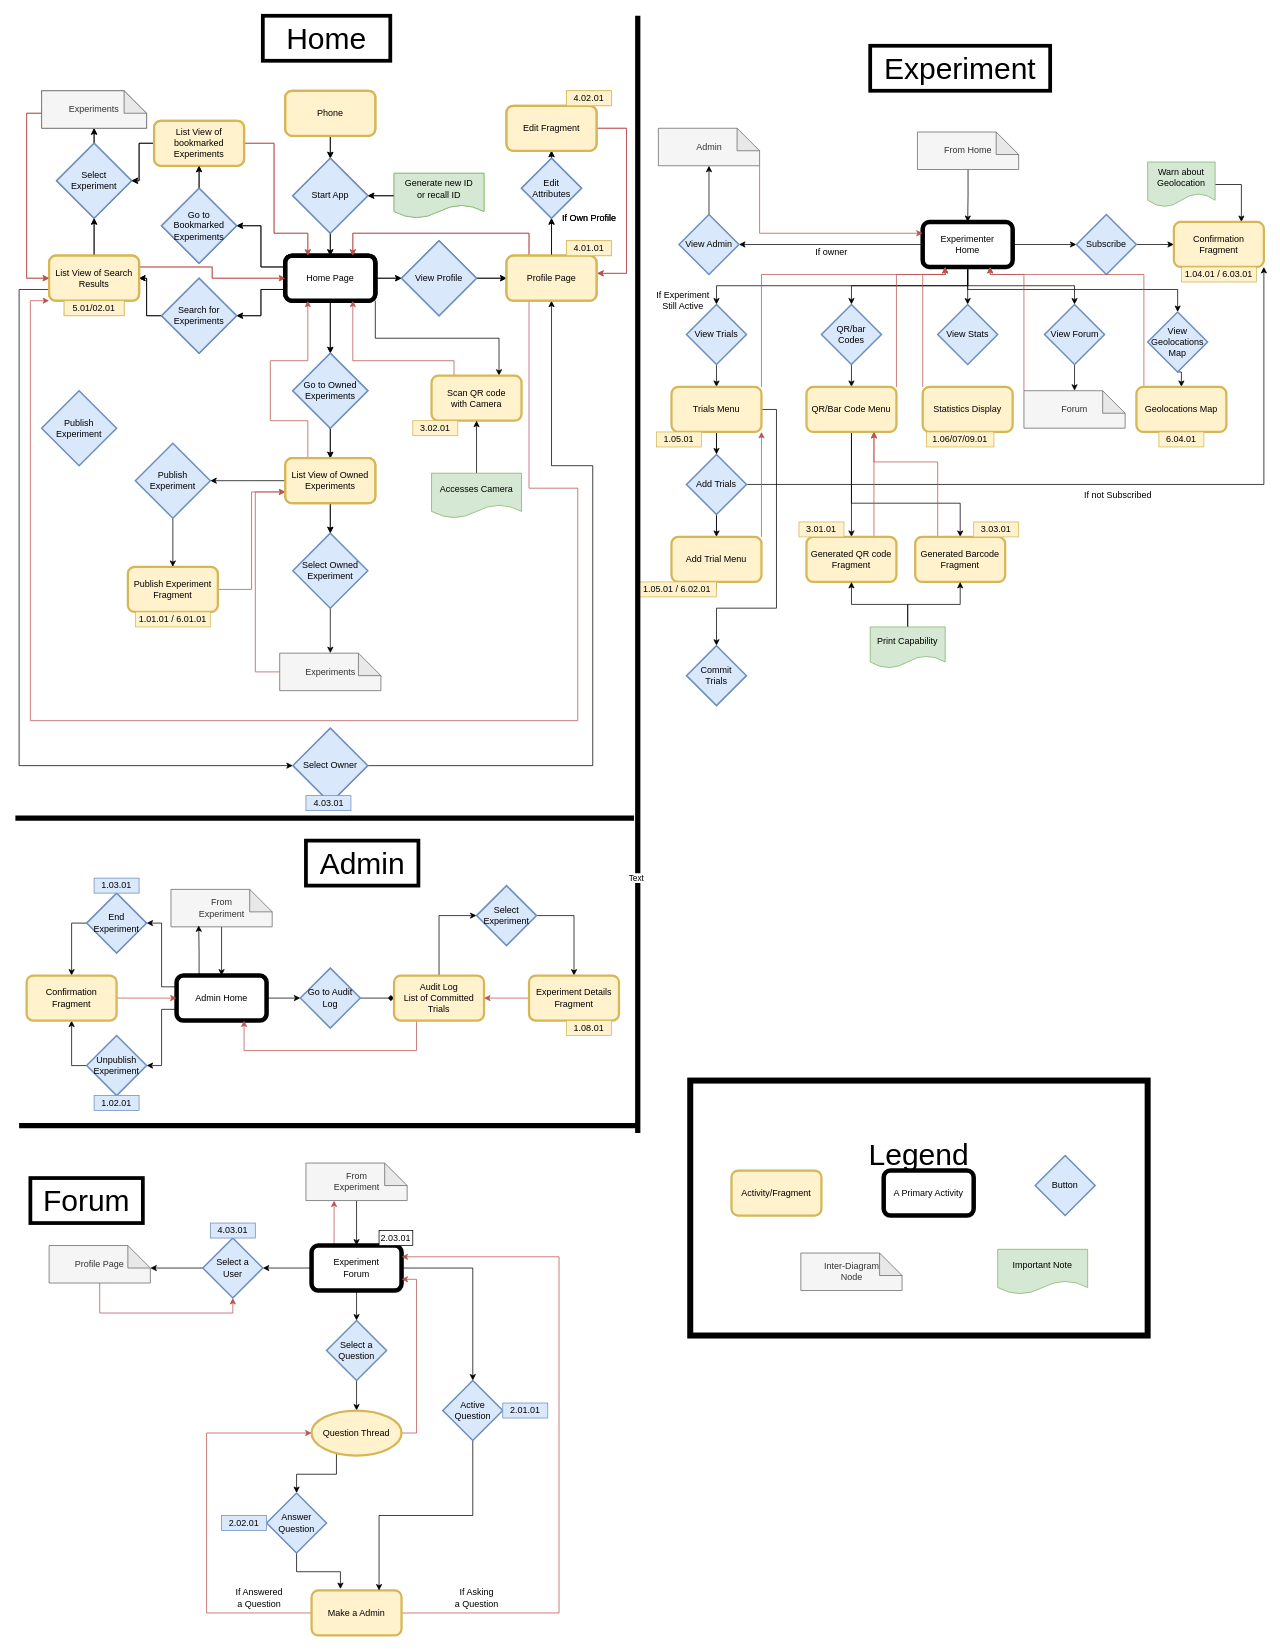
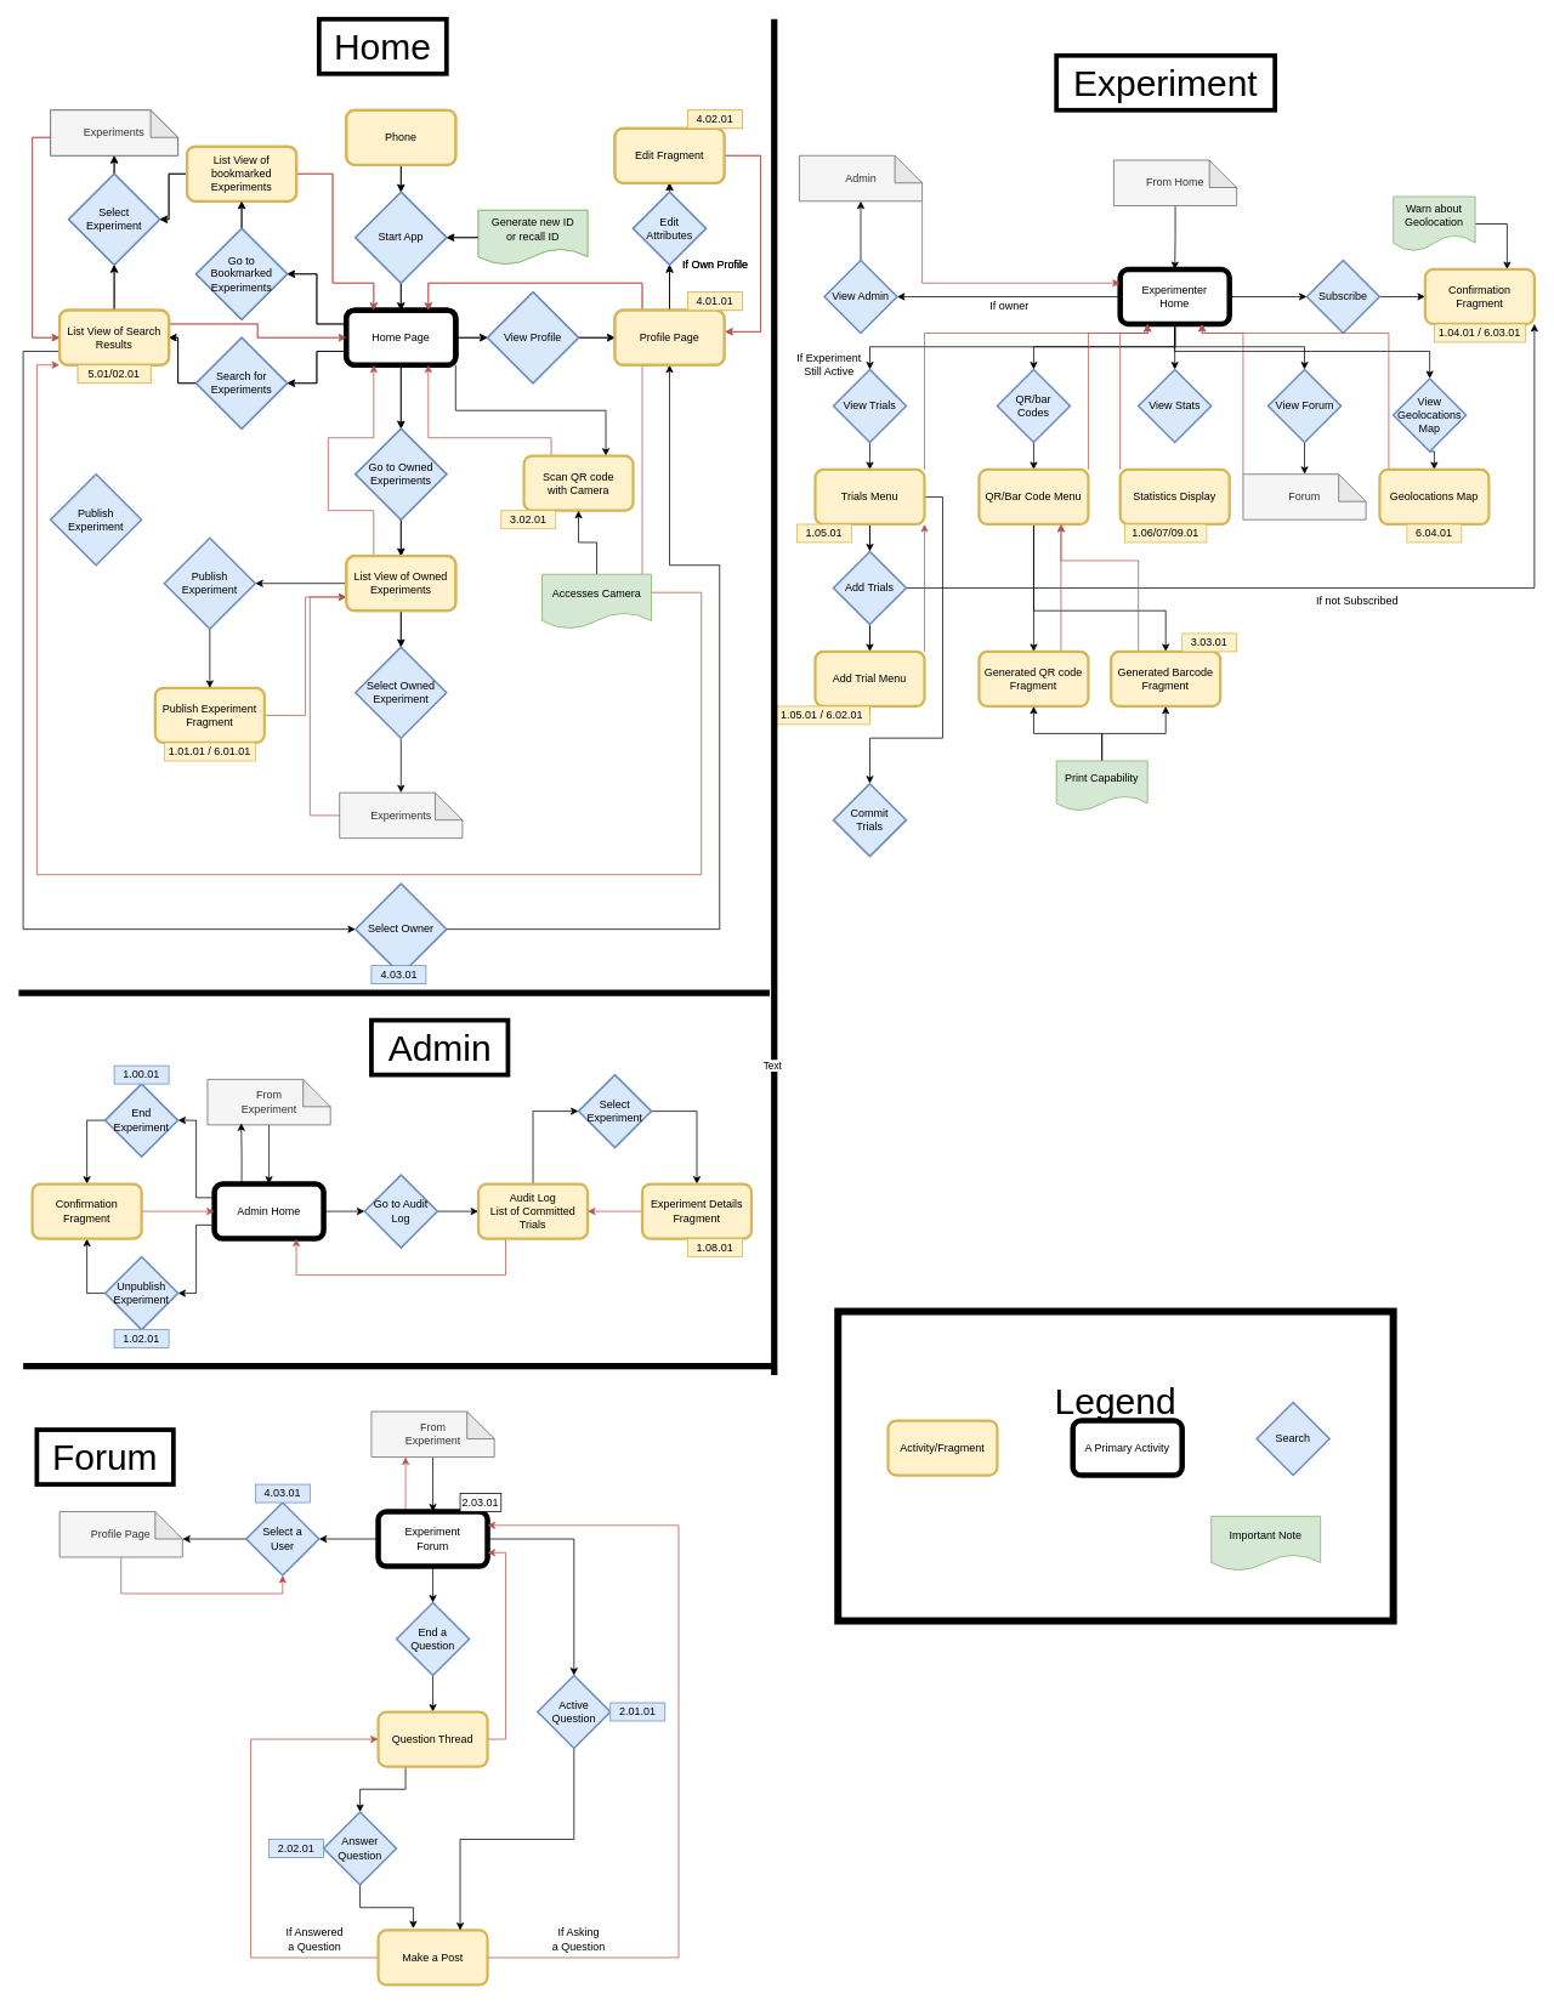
- <mxCell id="167" value="&lt;font style=&quot;font-size: 40px&quot;&gt;Home&lt;/font&gt;" style="rounded=0;whiteSpace=wrap;html=1;strokeWidth=5;fillColor=none;" parent="1" vertex="1"><mxGeometry x="350" y="20" width="170" height="60" as="geometry" /></mxCell>
+ <mxCell id="167" value="&lt;font style=&quot;font-size: 40px&quot;&gt;Home&lt;/font&gt;" style="rounded=0;whiteSpace=wrap;html=1;strokeWidth=5;fillColor=none;" parent="1" vertex="1"><mxGeometry x="350" y="20" width="140" height="60" as="geometry" /></mxCell>
- <mxCell id="222" value="Accesses Camera" style="shape=document;whiteSpace=wrap;html=1;boundedLbl=1;fillColor=#d5e8d4;strokeColor=#82b366;" parent="1" vertex="1"><mxGeometry x="575" y="630" width="120" height="60" as="geometry" /></mxCell>
+ <mxCell id="222" value="Accesses Camera" style="shape=document;whiteSpace=wrap;html=1;boundedLbl=1;fillColor=#d5e8d4;strokeColor=#82b366;" parent="1" vertex="1"><mxGeometry x="595" y="630" width="120" height="60" as="geometry" /></mxCell>
- <mxCell id="152" value="3.01.01" style="rounded=0;whiteSpace=wrap;html=1;strokeWidth=1;fillColor=#fff2cc;strokeColor=#d6b656;" parent="1" vertex="1"><mxGeometry x="1065" y="695" width="60" height="20" as="geometry" /></mxCell>
- <mxCell id="144" value="1.03.01" style="rounded=0;whiteSpace=wrap;html=1;strokeWidth=1;fillColor=#dae8fc;strokeColor=#6c8ebf;" parent="1" vertex="1"><mxGeometry x="125" y="1170" width="60" height="20" as="geometry" /></mxCell>
+ <mxCell id="144" value="1.00.01" style="rounded=0;whiteSpace=wrap;html=1;strokeWidth=1;fillColor=#dae8fc;strokeColor=#6c8ebf;" parent="1" vertex="1"><mxGeometry x="125" y="1170" width="60" height="20" as="geometry" /></mxCell>
- <mxCell id="108" style="edgeStyle=orthogonalEdgeStyle;rounded=0;orthogonalLoop=1;jettySize=auto;html=1;exitX=1;exitY=0.5;exitDx=0;exitDy=0;entryX=0;entryY=0.5;entryDx=0;entryDy=0;endArrow=diamond;" parent="1" source="109" target="112" edge="1"><mxGeometry relative="1" as="geometry" /></mxCell>
+ <mxCell id="108" style="edgeStyle=orthogonalEdgeStyle;rounded=0;orthogonalLoop=1;jettySize=auto;html=1;exitX=1;exitY=0.5;exitDx=0;exitDy=0;entryX=0;entryY=0.5;entryDx=0;entryDy=0;" parent="1" source="109" target="112" edge="1"><mxGeometry relative="1" as="geometry" /></mxCell>
- <mxCell id="235" value="Button" style="rhombus;whiteSpace=wrap;html=1;strokeWidth=2;fillColor=#dae8fc;strokeColor=#6c8ebf;" vertex="1" parent="1"><mxGeometry x="1380" y="1540" width="80" height="80" as="geometry" /></mxCell>
+ <mxCell id="235" value="Search" style="rhombus;whiteSpace=wrap;html=1;strokeWidth=2;fillColor=#dae8fc;strokeColor=#6c8ebf;" vertex="1" parent="1"><mxGeometry x="1380" y="1540" width="80" height="80" as="geometry" /></mxCell>
- <mxCell id="237" value="Inter-Diagram&lt;br&gt;Node" style="shape=note;whiteSpace=wrap;html=1;backgroundOutline=1;darkOpacity=0.05;fillColor=#f5f5f5;strokeColor=#666666;fontColor=#333333;" vertex="1" parent="1"><mxGeometry x="1067.5" y="1670" width="135" height="50" as="geometry" /></mxCell>
- <mxCell id="132" value="Select a Question" style="rhombus;whiteSpace=wrap;html=1;strokeWidth=2;fillColor=#dae8fc;strokeColor=#6c8ebf;" parent="1" vertex="1"><mxGeometry x="435" y="1760" width="80" height="80" as="geometry" /></mxCell>
+ <mxCell id="132" value="End a Question" style="rhombus;whiteSpace=wrap;html=1;strokeWidth=2;fillColor=#dae8fc;strokeColor=#6c8ebf;" parent="1" vertex="1"><mxGeometry x="435" y="1760" width="80" height="80" as="geometry" /></mxCell>
- <mxCell id="135" value="Question Thread" style="ellipse;whiteSpace=wrap;html=1;strokeWidth=3;fillColor=#fff2cc;strokeColor=#d6b656;" parent="1" vertex="1"><mxGeometry x="415" y="1880" width="120" height="60" as="geometry" /></mxCell>
+ <mxCell id="135" value="Question Thread" style="rounded=1;whiteSpace=wrap;html=1;strokeWidth=3;fillColor=#fff2cc;strokeColor=#d6b656;" parent="1" vertex="1"><mxGeometry x="415" y="1880" width="120" height="60" as="geometry" /></mxCell>
- <mxCell id="140" value="Make a Admin" style="rounded=1;whiteSpace=wrap;html=1;strokeWidth=3;fillColor=#fff2cc;strokeColor=#d6b656;" parent="1" vertex="1"><mxGeometry x="415" y="2120" width="120" height="60" as="geometry" /></mxCell>
+ <mxCell id="140" value="Make a Post" style="rounded=1;whiteSpace=wrap;html=1;strokeWidth=3;fillColor=#fff2cc;strokeColor=#d6b656;" parent="1" vertex="1"><mxGeometry x="415" y="2120" width="120" height="60" as="geometry" /></mxCell>
